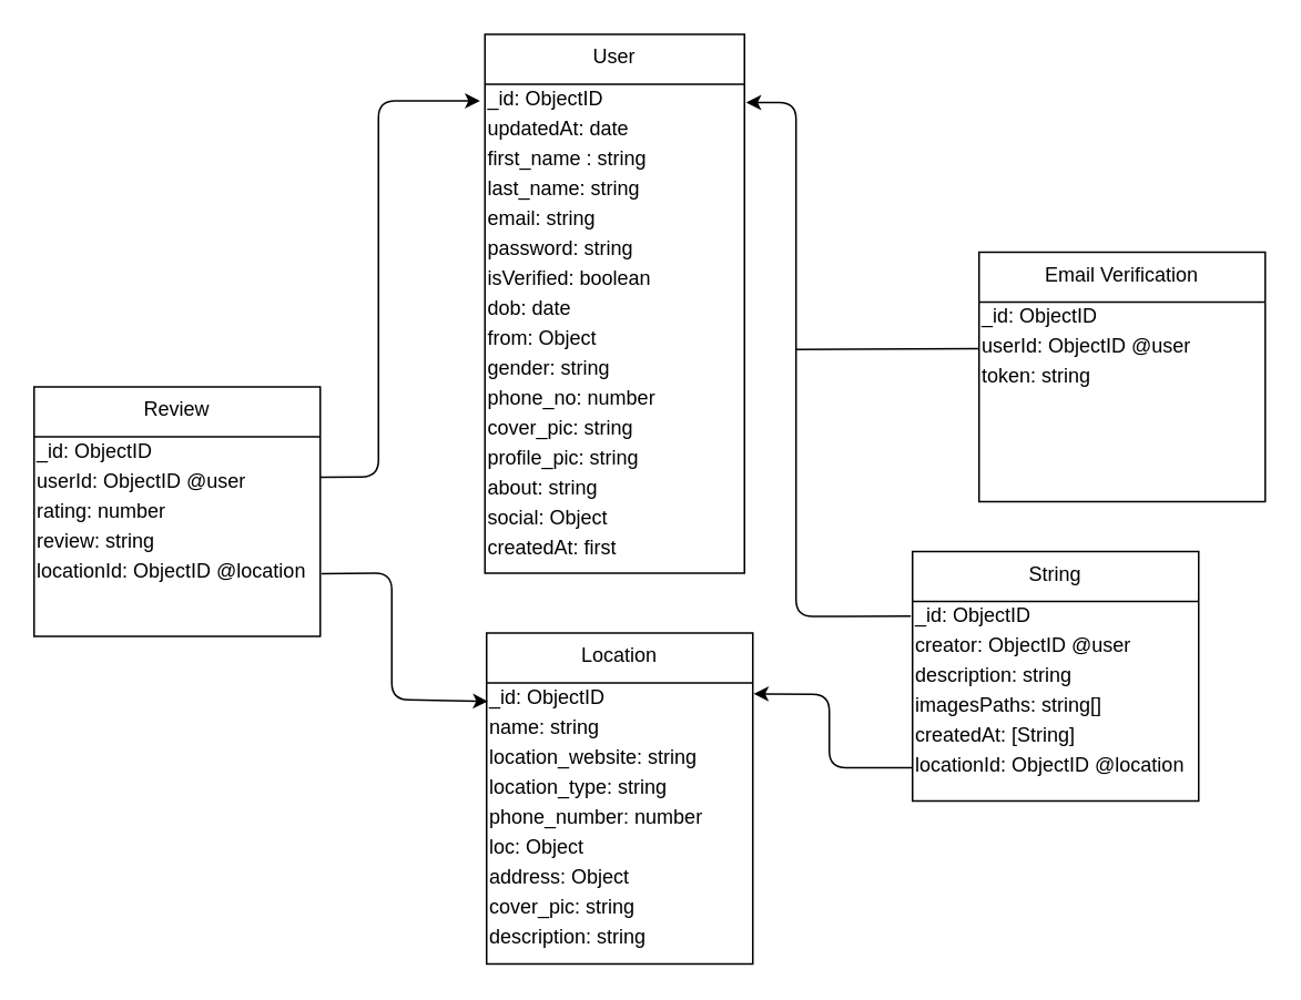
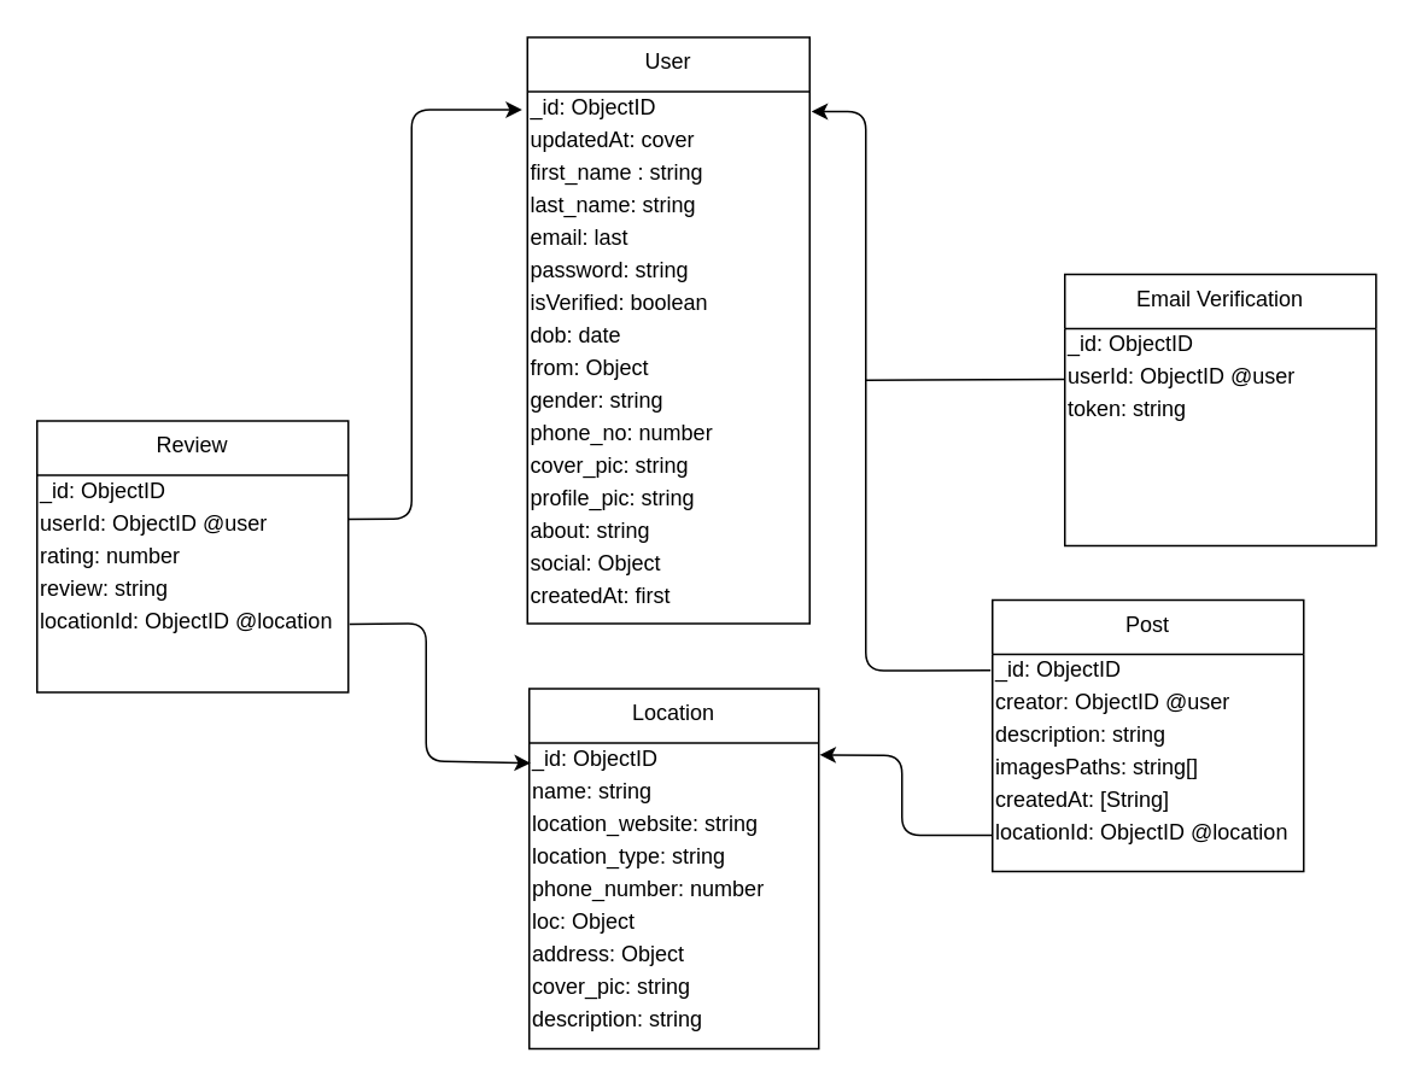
- <mxCell id="10" value="updatedAt: date" style="text;html=1;align=left;verticalAlign=middle;resizable=0;points=[];autosize=1;" vertex="1" parent="8"><mxGeometry y="48" width="156" height="18" as="geometry" /></mxCell>
+ <mxCell id="10" value="updatedAt: cover" style="text;html=1;align=left;verticalAlign=middle;resizable=0;points=[];autosize=1;" vertex="1" parent="8"><mxGeometry y="48" width="156" height="18" as="geometry" /></mxCell>
- <mxCell id="13" value="email: string" style="text;html=1;align=left;verticalAlign=middle;resizable=0;points=[];autosize=1;" vertex="1" parent="8"><mxGeometry y="102" width="156" height="18" as="geometry" /></mxCell>
+ <mxCell id="13" value="email: last" style="text;html=1;align=left;verticalAlign=middle;resizable=0;points=[];autosize=1;" vertex="1" parent="8"><mxGeometry y="102" width="156" height="18" as="geometry" /></mxCell>
- <mxCell id="37" value="String" style="swimlane;fontStyle=0;align=center;verticalAlign=top;childLayout=stackLayout;horizontal=1;startSize=30;horizontalStack=0;resizeParent=1;resizeLast=0;collapsible=1;marginBottom=0;rounded=0;shadow=0;strokeWidth=1;" parent="1" vertex="1"><mxGeometry x="548" y="331" width="172" height="150" as="geometry"><mxRectangle x="230" y="140" width="160" height="26" as="alternateBounds" /></mxGeometry></mxCell>
+ <mxCell id="37" value="Post" style="swimlane;fontStyle=0;align=center;verticalAlign=top;childLayout=stackLayout;horizontal=1;startSize=30;horizontalStack=0;resizeParent=1;resizeLast=0;collapsible=1;marginBottom=0;rounded=0;shadow=0;strokeWidth=1;" parent="1" vertex="1"><mxGeometry x="548" y="331" width="172" height="150" as="geometry"><mxRectangle x="230" y="140" width="160" height="26" as="alternateBounds" /></mxGeometry></mxCell>
